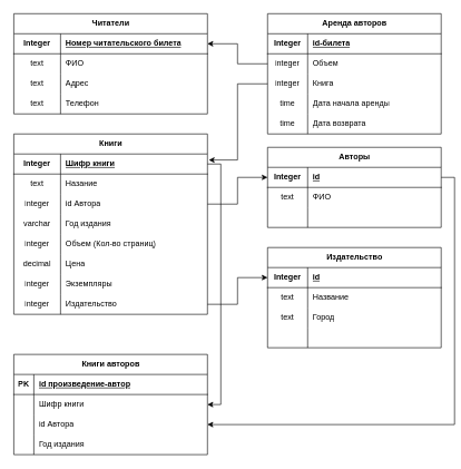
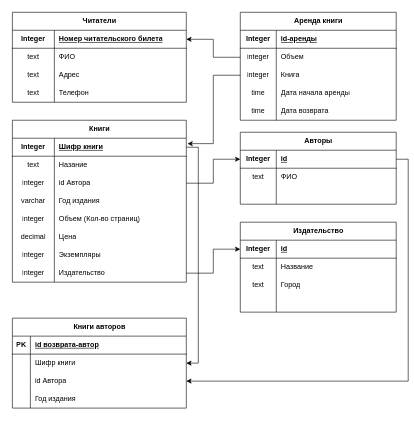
- <mxCell id="40" value="Аренда авторов" style="shape=table;startSize=30;container=1;collapsible=1;childLayout=tableLayout;fixedRows=1;rowLines=0;fontStyle=1;align=center;resizeLast=1;html=1;" vertex="1" parent="1"><mxGeometry x="400" y="20" width="260" height="180" as="geometry" /></mxCell>
+ <mxCell id="40" value="Аренда книги" style="shape=table;startSize=30;container=1;collapsible=1;childLayout=tableLayout;fixedRows=1;rowLines=0;fontStyle=1;align=center;resizeLast=1;html=1;" vertex="1" parent="1"><mxGeometry x="400" y="20" width="260" height="180" as="geometry" /></mxCell>
- <mxCell id="43" value="id-билета" style="shape=partialRectangle;connectable=0;fillColor=none;top=0;left=0;bottom=0;right=0;align=left;spacingLeft=6;fontStyle=5;overflow=hidden;whiteSpace=wrap;html=1;" vertex="1" parent="41"><mxGeometry x="60" width="200" height="30" as="geometry"><mxRectangle width="200" height="30" as="alternateBounds" /></mxGeometry></mxCell>
+ <mxCell id="43" value="id-аренды" style="shape=partialRectangle;connectable=0;fillColor=none;top=0;left=0;bottom=0;right=0;align=left;spacingLeft=6;fontStyle=5;overflow=hidden;whiteSpace=wrap;html=1;" vertex="1" parent="41"><mxGeometry x="60" width="200" height="30" as="geometry"><mxRectangle width="200" height="30" as="alternateBounds" /></mxGeometry></mxCell>
- <mxCell id="86" value="id произведение-автор" style="shape=partialRectangle;connectable=0;fillColor=none;top=0;left=0;bottom=0;right=0;align=left;spacingLeft=6;fontStyle=5;overflow=hidden;whiteSpace=wrap;html=1;" vertex="1" parent="84"><mxGeometry x="30" width="260" height="30" as="geometry"><mxRectangle width="260" height="30" as="alternateBounds" /></mxGeometry></mxCell>
+ <mxCell id="86" value="id возврата-автор" style="shape=partialRectangle;connectable=0;fillColor=none;top=0;left=0;bottom=0;right=0;align=left;spacingLeft=6;fontStyle=5;overflow=hidden;whiteSpace=wrap;html=1;" vertex="1" parent="84"><mxGeometry x="30" width="260" height="30" as="geometry"><mxRectangle width="260" height="30" as="alternateBounds" /></mxGeometry></mxCell>
